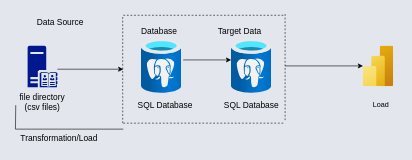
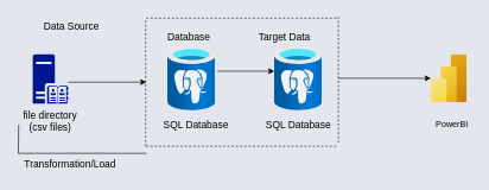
- <mxCell id="15" value="Load" style="text;html=1;align=center;verticalAlign=middle;whiteSpace=wrap;rounded=0;" parent="1" vertex="1"><mxGeometry x="605" y="160" width="60" height="30" as="geometry" /></mxCell>
+ <mxCell id="15" value="PowerBI" style="text;html=1;align=center;verticalAlign=middle;whiteSpace=wrap;rounded=0;" parent="1" vertex="1"><mxGeometry x="605" y="160" width="60" height="30" as="geometry" /></mxCell>
